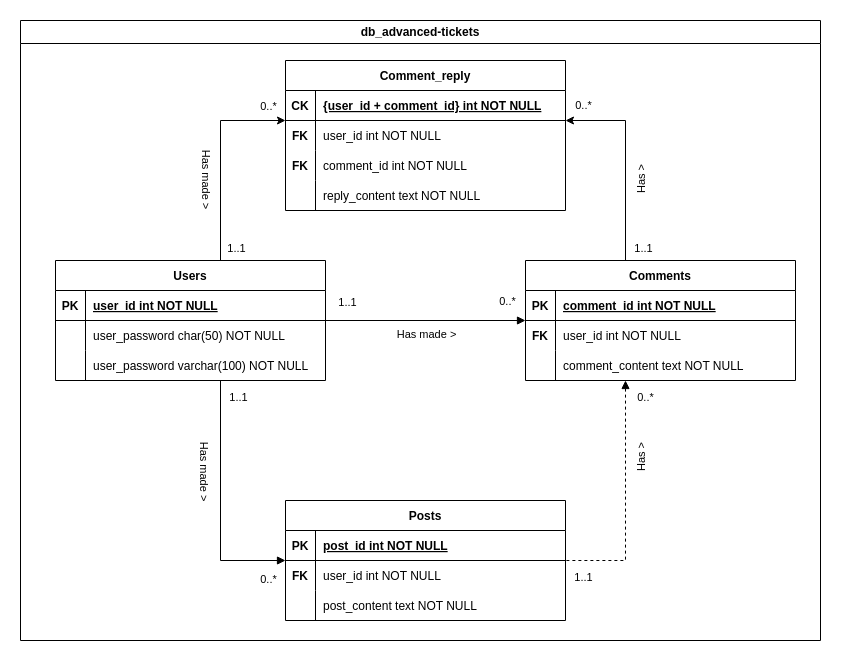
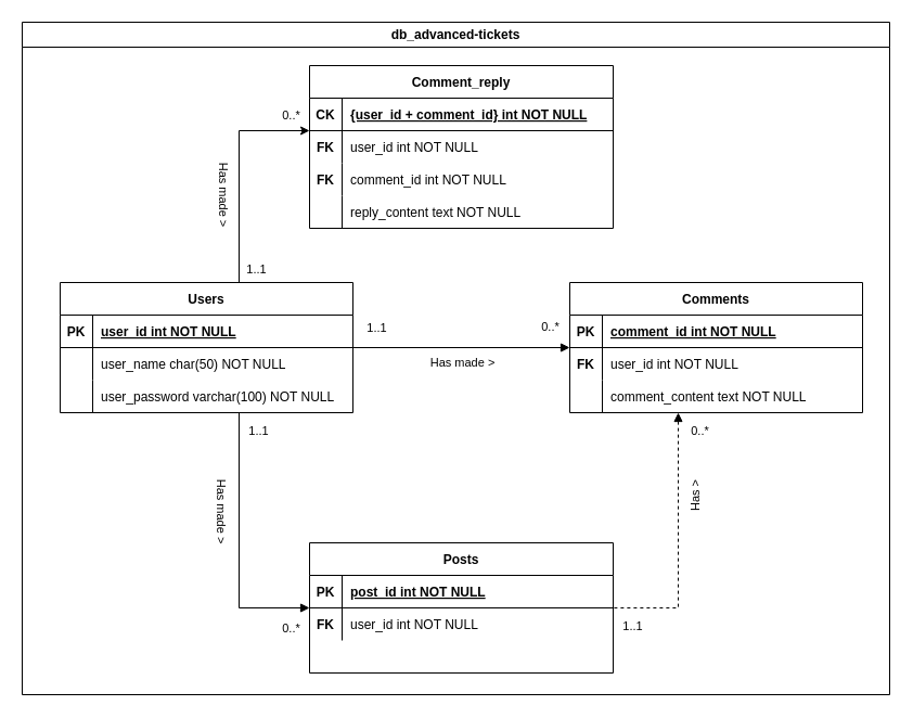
- <mxCell id="27" value="" style="edgeStyle=orthogonalEdgeStyle;rounded=0;orthogonalLoop=1;jettySize=auto;html=1;" edge="1" parent="1" source="31" target="51"><mxGeometry relative="1" as="geometry"><Array as="points"><mxPoint x="625" y="120" /></Array></mxGeometry></mxCell>
- <mxCell id="28" value="0..*" style="edgeLabel;html=1;align=center;verticalAlign=middle;resizable=0;points=[];" vertex="1" connectable="0" parent="27"><mxGeometry x="0.616" y="-3" relative="1" as="geometry"><mxPoint x="-21" y="-13" as="offset" /></mxGeometry></mxCell>
- <mxCell id="29" value="1..1" style="edgeLabel;html=1;align=center;verticalAlign=middle;resizable=0;points=[];" vertex="1" connectable="0" parent="27"><mxGeometry x="-0.533" y="-2" relative="1" as="geometry"><mxPoint x="15" y="34" as="offset" /></mxGeometry></mxCell>
- <mxCell id="30" value="Has &amp;gt;" style="edgeLabel;html=1;align=center;verticalAlign=middle;resizable=0;points=[];rotation=-90;" vertex="1" connectable="0" parent="27"><mxGeometry x="-0.119" relative="1" as="geometry"><mxPoint x="15" y="8" as="offset" /></mxGeometry></mxCell>
- <mxCell id="19" value="user_password char(50) NOT NULL" style="shape=partialRectangle;overflow=hidden;connectable=0;fillColor=none;top=0;left=0;bottom=0;right=0;align=left;spacingLeft=6;" vertex="1" parent="17"><mxGeometry x="30" width="240" height="30" as="geometry"><mxRectangle width="240" height="30" as="alternateBounds" /></mxGeometry></mxCell>
+ <mxCell id="19" value="user_name char(50) NOT NULL" style="shape=partialRectangle;overflow=hidden;connectable=0;fillColor=none;top=0;left=0;bottom=0;right=0;align=left;spacingLeft=6;" vertex="1" parent="17"><mxGeometry x="30" width="240" height="30" as="geometry"><mxRectangle width="240" height="30" as="alternateBounds" /></mxGeometry></mxCell>
- <mxCell id="50" value="post_content text NOT NULL" style="shape=partialRectangle;overflow=hidden;connectable=0;fillColor=none;top=0;left=0;bottom=0;right=0;align=left;spacingLeft=6;" vertex="1" parent="48"><mxGeometry x="30" width="250" height="30" as="geometry"><mxRectangle width="250" height="30" as="alternateBounds" /></mxGeometry></mxCell>
